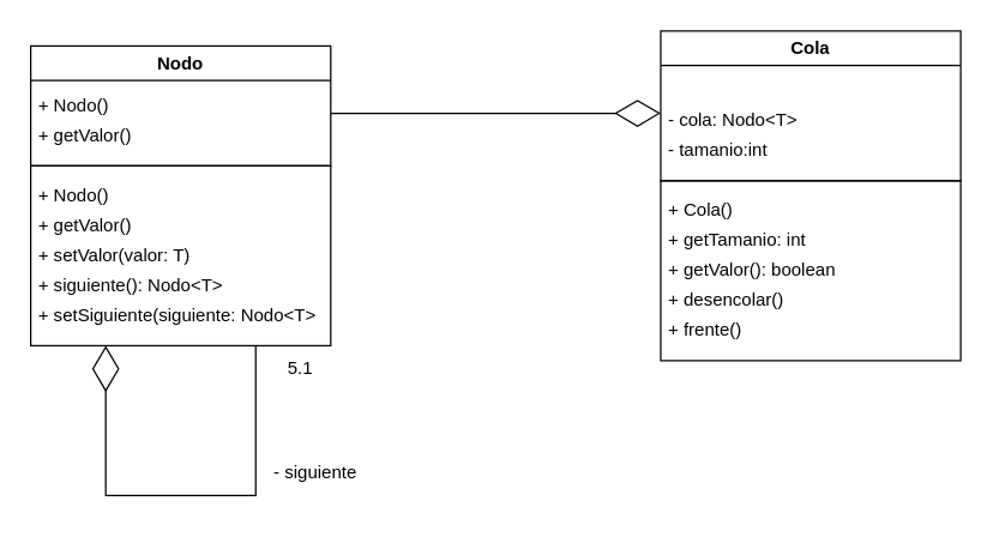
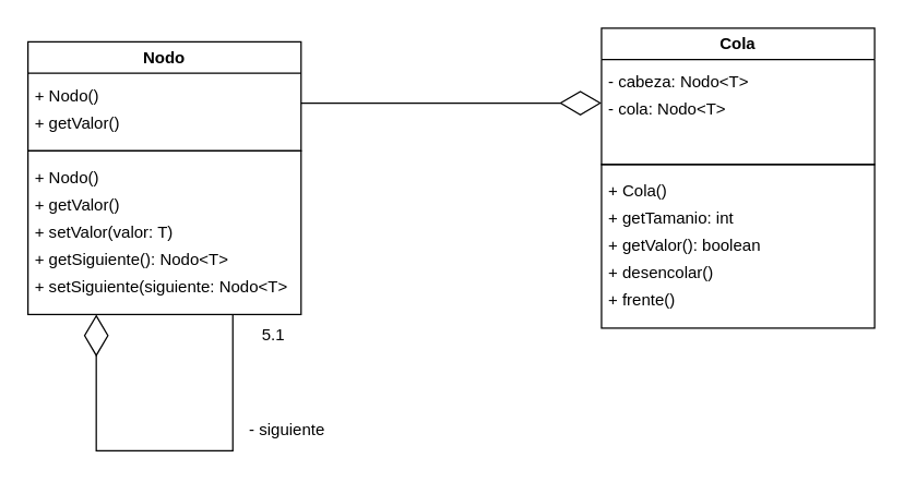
+ <mxCell id="6" value="&amp;nbsp;- cabeza: Nodo&amp;lt;T&amp;gt;" style="text;html=1;align=left;verticalAlign=middle;whiteSpace=wrap;rounded=0;" vertex="1" parent="5"><mxGeometry y="30" width="200" height="20" as="geometry" /></mxCell>
- <mxCell id="7" value="&amp;nbsp;- tamanio:int&amp;nbsp;" style="text;html=1;align=left;verticalAlign=middle;whiteSpace=wrap;rounded=0;" vertex="1" parent="5"><mxGeometry y="70" width="200" height="20" as="geometry" /></mxCell>
- <mxCell id="21" value="&amp;nbsp;+ siguiente(): Nodo&amp;lt;T&amp;gt;" style="text;html=1;align=left;verticalAlign=middle;whiteSpace=wrap;rounded=0;" vertex="1" parent="1"><mxGeometry x="20" y="180" width="200" height="20" as="geometry" /></mxCell>
+ <mxCell id="21" value="&amp;nbsp;+ getSiguiente(): Nodo&amp;lt;T&amp;gt;" style="text;html=1;align=left;verticalAlign=middle;whiteSpace=wrap;rounded=0;" vertex="1" parent="1"><mxGeometry x="20" y="180" width="200" height="20" as="geometry" /></mxCell>
